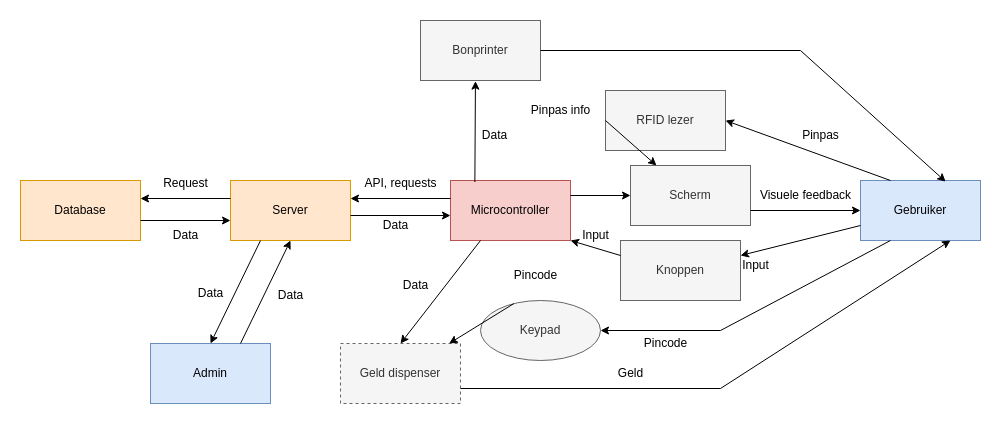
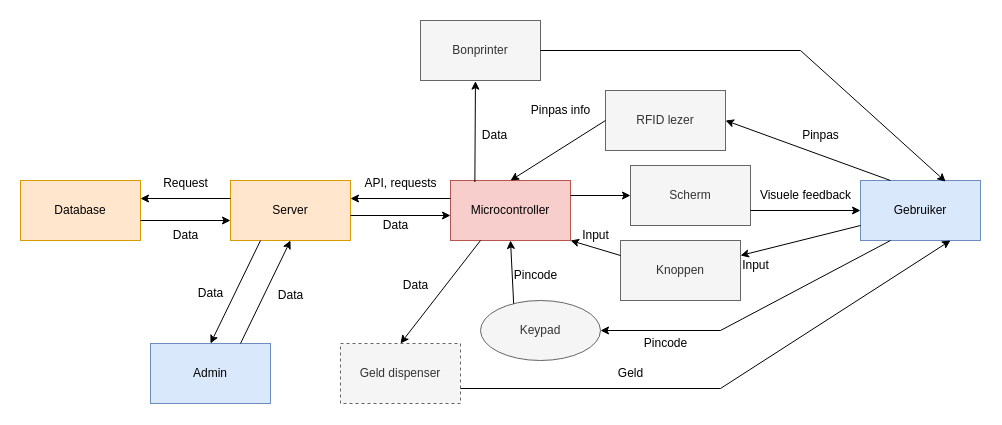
- <mxCell id="11" value="" style="endArrow=classic;html=1;rounded=0;exitX=0;exitY=0.5;exitDx=0;exitDy=0;" parent="1" source="6" target="3" edge="1"><mxGeometry width="50" height="50" relative="1" as="geometry"><mxPoint x="679" y="190" as="sourcePoint" /><mxPoint x="570" y="195" as="targetPoint" /></mxGeometry></mxCell>
+ <mxCell id="11" value="" style="endArrow=classic;html=1;rounded=0;exitX=0;exitY=0.5;exitDx=0;exitDy=0;entryX=0.5;entryY=0;entryDx=0;entryDy=0;" parent="1" source="6" target="4" edge="1"><mxGeometry width="50" height="50" relative="1" as="geometry"><mxPoint x="679" y="190" as="sourcePoint" /><mxPoint x="570" y="195" as="targetPoint" /></mxGeometry></mxCell>
- <mxCell id="15" value="" style="endArrow=classic;html=1;rounded=0;exitX=0.25;exitY=0;exitDx=0;exitDy=0;" parent="1" source="8" target="7" edge="1"><mxGeometry width="50" height="50" relative="1" as="geometry"><mxPoint x="612" y="320" as="sourcePoint" /><mxPoint x="690" y="240" as="targetPoint" /></mxGeometry></mxCell>
+ <mxCell id="15" value="" style="endArrow=classic;html=1;rounded=0;entryX=0.5;entryY=1;entryDx=0;entryDy=0;exitX=0.25;exitY=0;exitDx=0;exitDy=0;" parent="1" source="8" target="4" edge="1"><mxGeometry width="50" height="50" relative="1" as="geometry"><mxPoint x="612" y="320" as="sourcePoint" /><mxPoint x="690" y="240" as="targetPoint" /></mxGeometry></mxCell>
